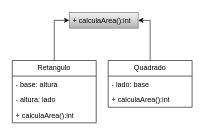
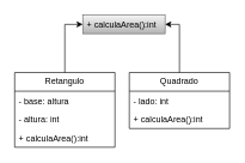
- <mxCell id="10" value="- lado: base" style="text;strokeColor=none;fillColor=none;align=left;verticalAlign=top;spacingLeft=4;spacingRight=4;overflow=hidden;rotatable=0;points=[[0,0.5],[1,0.5]];portConstraint=eastwest;whiteSpace=wrap;html=1;" vertex="1" parent="9"><mxGeometry y="26" width="140" height="26" as="geometry" /></mxCell>
+ <mxCell id="10" value="- lado: int" style="text;strokeColor=none;fillColor=none;align=left;verticalAlign=top;spacingLeft=4;spacingRight=4;overflow=hidden;rotatable=0;points=[[0,0.5],[1,0.5]];portConstraint=eastwest;whiteSpace=wrap;html=1;" vertex="1" parent="9"><mxGeometry y="26" width="140" height="26" as="geometry" /></mxCell>
- <mxCell id="5" value="- altura: lado" style="text;strokeColor=none;fillColor=none;align=left;verticalAlign=top;spacingLeft=4;spacingRight=4;overflow=hidden;rotatable=0;points=[[0,0.5],[1,0.5]];portConstraint=eastwest;whiteSpace=wrap;html=1;" vertex="1" parent="3"><mxGeometry y="52" width="140" height="26" as="geometry" /></mxCell>
+ <mxCell id="5" value="- altura: int" style="text;strokeColor=none;fillColor=none;align=left;verticalAlign=top;spacingLeft=4;spacingRight=4;overflow=hidden;rotatable=0;points=[[0,0.5],[1,0.5]];portConstraint=eastwest;whiteSpace=wrap;html=1;" vertex="1" parent="3"><mxGeometry y="52" width="140" height="26" as="geometry" /></mxCell>
